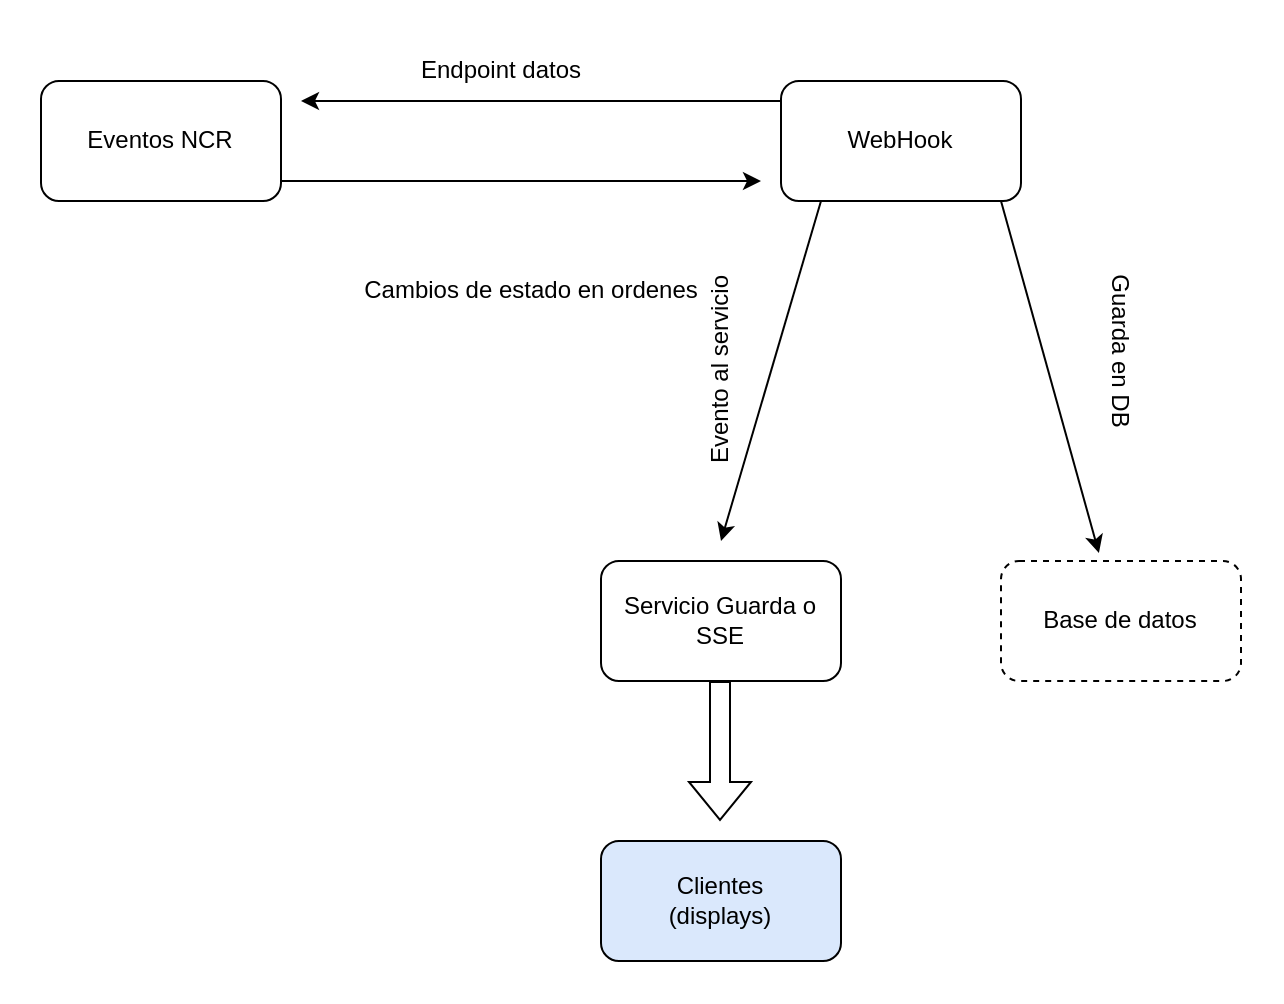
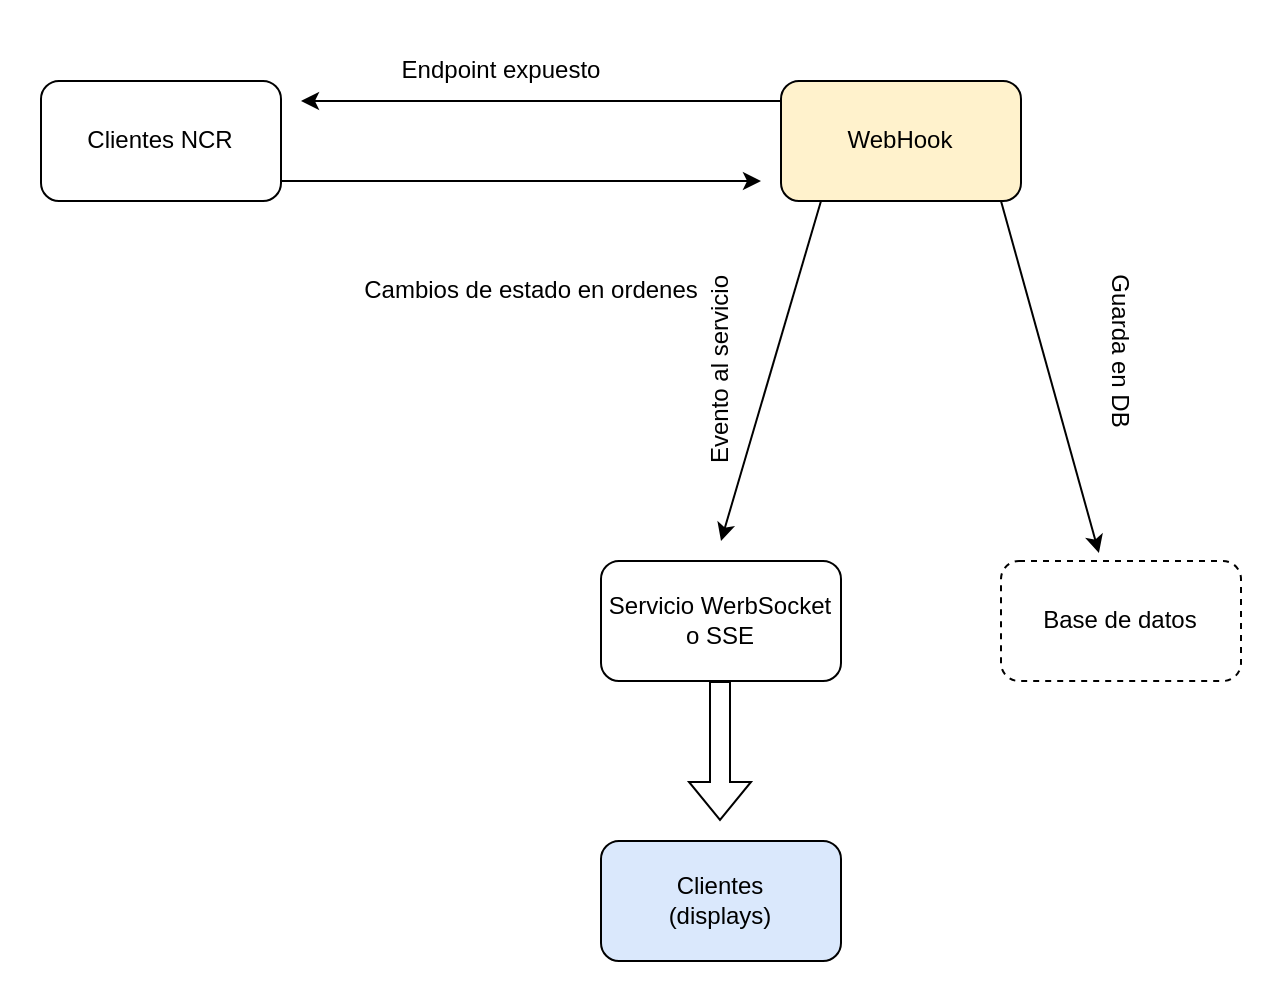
- <mxCell id="5" value="Endpoint datos" style="text;html=1;align=center;verticalAlign=middle;resizable=0;points=[];autosize=1;strokeColor=none;fillColor=none;" vertex="1" parent="1"><mxGeometry x="190" y="20" width="120" height="30" as="geometry" /></mxCell>
+ <mxCell id="5" value="Endpoint expuesto" style="text;html=1;align=center;verticalAlign=middle;resizable=0;points=[];autosize=1;strokeColor=none;fillColor=none;" vertex="1" parent="1"><mxGeometry x="190" y="20" width="120" height="30" as="geometry" /></mxCell>
- <mxCell id="2" value="Eventos NCR" style="rounded=1;whiteSpace=wrap;html=1;" vertex="1" parent="1"><mxGeometry x="20" y="40" width="120" height="60" as="geometry" /></mxCell>
+ <mxCell id="2" value="Clientes NCR" style="rounded=1;whiteSpace=wrap;html=1;" vertex="1" parent="1"><mxGeometry x="20" y="40" width="120" height="60" as="geometry" /></mxCell>
- <mxCell id="3" value="WebHook" style="rounded=1;whiteSpace=wrap;html=1;" vertex="1" parent="1"><mxGeometry x="390" y="40" width="120" height="60" as="geometry" /></mxCell>
+ <mxCell id="3" value="WebHook" style="rounded=1;whiteSpace=wrap;html=1;fillColor=#fff2cc;" vertex="1" parent="1"><mxGeometry x="390" y="40" width="120" height="60" as="geometry" /></mxCell>
- <mxCell id="13" value="Servicio Guarda o SSE" style="rounded=1;whiteSpace=wrap;html=1;" vertex="1" parent="1"><mxGeometry x="300" y="280" width="120" height="60" as="geometry" /></mxCell>
+ <mxCell id="13" value="Servicio WerbSocket o SSE" style="rounded=1;whiteSpace=wrap;html=1;" vertex="1" parent="1"><mxGeometry x="300" y="280" width="120" height="60" as="geometry" /></mxCell>
